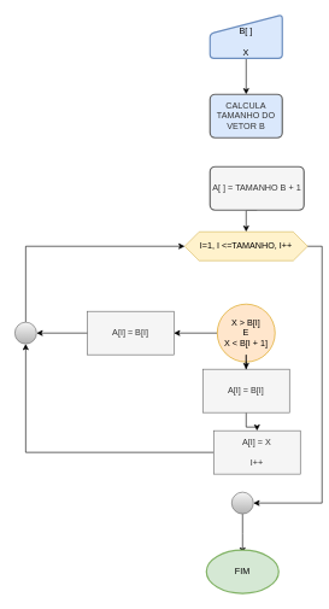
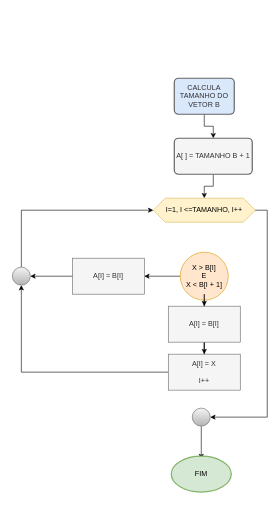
- <mxCell id="3" value="&lt;div&gt;&lt;br&gt;&lt;/div&gt;B[ ]&lt;div&gt;&lt;br&gt;&lt;/div&gt;&lt;div&gt;X&lt;/div&gt;" style="html=1;strokeWidth=2;shape=manualInput;whiteSpace=wrap;rounded=1;size=26;arcSize=11;fillColor=#dae8fc;strokeColor=#6c8ebf;" parent="1" vertex="1"><mxGeometry x="290" y="20" width="100" height="60" as="geometry" /></mxCell>
- <mxCell id="2" value="" style="edgeStyle=orthogonalEdgeStyle;rounded=0;orthogonalLoop=1;jettySize=auto;html=1;" parent="1" source="3" target="5" edge="1"><mxGeometry relative="1" as="geometry" /></mxCell>
+ <mxCell id="4" value="" style="edgeStyle=orthogonalEdgeStyle;rounded=0;orthogonalLoop=1;jettySize=auto;html=1;" parent="1" source="5" target="7" edge="1"><mxGeometry relative="1" as="geometry" /></mxCell>
- <mxCell id="8" value="I=1, I &amp;lt;=TAMANHO, I++" style="shape=hexagon;perimeter=hexagonPerimeter2;whiteSpace=wrap;html=1;fixedSize=1;fillColor=#fff2cc;strokeColor=#d6b656;" parent="1" vertex="1"><mxGeometry x="255" y="320" width="170" height="40" as="geometry" /></mxCell>
+ <mxCell id="8" value="I=1, I &amp;lt;=TAMANHO, I++" style="shape=hexagon;perimeter=hexagonPerimeter2;whiteSpace=wrap;html=1;fixedSize=1;fillColor=#fff2cc;strokeColor=#d6b656;" parent="1" vertex="1"><mxGeometry x="255" y="330" width="170" height="40" as="geometry" /></mxCell>
- <mxCell id="13" value="A[I] = X&lt;div&gt;&lt;br&gt;&lt;/div&gt;&lt;div&gt;I++&lt;/div&gt;" style="whiteSpace=wrap;html=1;fillColor=#f5f5f5;strokeColor=#666666;fontColor=#333333;" parent="1" vertex="1"><mxGeometry x="295" y="595" width="120" height="60" as="geometry" /></mxCell>
+ <mxCell id="13" value="A[I] = X&lt;div&gt;&lt;br&gt;&lt;/div&gt;&lt;div&gt;I++&lt;/div&gt;" style="whiteSpace=wrap;html=1;fillColor=#f5f5f5;strokeColor=#666666;fontColor=#333333;" parent="1" vertex="1"><mxGeometry x="280" y="590" width="120" height="60" as="geometry" /></mxCell>
